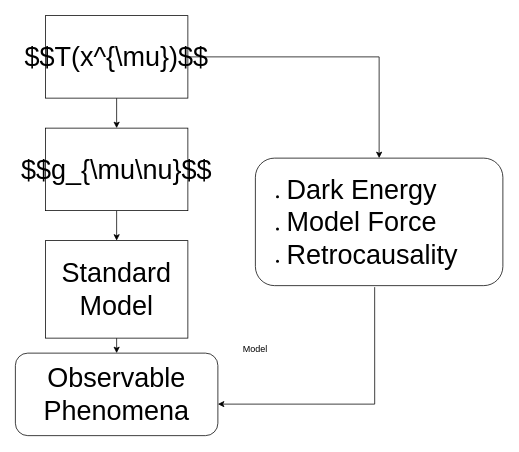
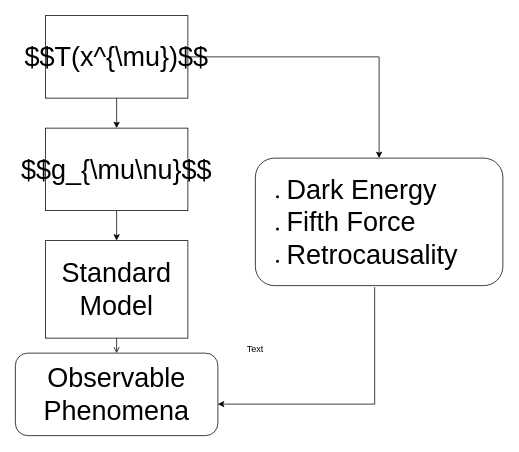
- <mxCell id="2" value="&lt;ul&gt;&lt;li&gt;&lt;font style=&quot;font-size: 36px;&quot;&gt;Dark Energy&lt;/font&gt;&lt;/li&gt;&lt;li&gt;&lt;font style=&quot;font-size: 36px;&quot;&gt;Model Force&lt;/font&gt;&lt;/li&gt;&lt;li&gt;&lt;font style=&quot;font-size: 36px;&quot;&gt;Retrocausality&lt;/font&gt;&lt;/li&gt;&lt;/ul&gt;" style="rounded=1;whiteSpace=wrap;html=1;align=left;" vertex="1" parent="1"><mxGeometry x="340" y="210" width="330" height="170" as="geometry" /></mxCell>
+ <mxCell id="2" value="&lt;ul&gt;&lt;li&gt;&lt;font style=&quot;font-size: 36px;&quot;&gt;Dark Energy&lt;/font&gt;&lt;/li&gt;&lt;li&gt;&lt;font style=&quot;font-size: 36px;&quot;&gt;Fifth Force&lt;/font&gt;&lt;/li&gt;&lt;li&gt;&lt;font style=&quot;font-size: 36px;&quot;&gt;Retrocausality&lt;/font&gt;&lt;/li&gt;&lt;/ul&gt;" style="rounded=1;whiteSpace=wrap;html=1;align=left;" vertex="1" parent="1"><mxGeometry x="340" y="210" width="330" height="170" as="geometry" /></mxCell>
- <mxCell id="8" style="edgeStyle=orthogonalEdgeStyle;rounded=0;orthogonalLoop=1;jettySize=auto;html=1;exitX=0.5;exitY=1;exitDx=0;exitDy=0;entryX=0.5;entryY=0;entryDx=0;entryDy=0;" edge="1" parent="1" source="9" target="10"><mxGeometry relative="1" as="geometry" /></mxCell>
+ <mxCell id="8" style="edgeStyle=orthogonalEdgeStyle;rounded=0;orthogonalLoop=1;jettySize=auto;html=1;exitX=0.5;exitY=1;exitDx=0;exitDy=0;entryX=0.5;entryY=0;entryDx=0;entryDy=0;endArrow=open;" edge="1" parent="1" source="9" target="10"><mxGeometry relative="1" as="geometry" /></mxCell>
- <mxCell id="12" value="Model" style="text;html=1;align=center;verticalAlign=middle;whiteSpace=wrap;rounded=0;" vertex="1" parent="1"><mxGeometry x="310" y="450" width="60" height="30" as="geometry" /></mxCell>
+ <mxCell id="12" value="Text" style="text;html=1;align=center;verticalAlign=middle;whiteSpace=wrap;rounded=0;" vertex="1" parent="1"><mxGeometry x="310" y="450" width="60" height="30" as="geometry" /></mxCell>
